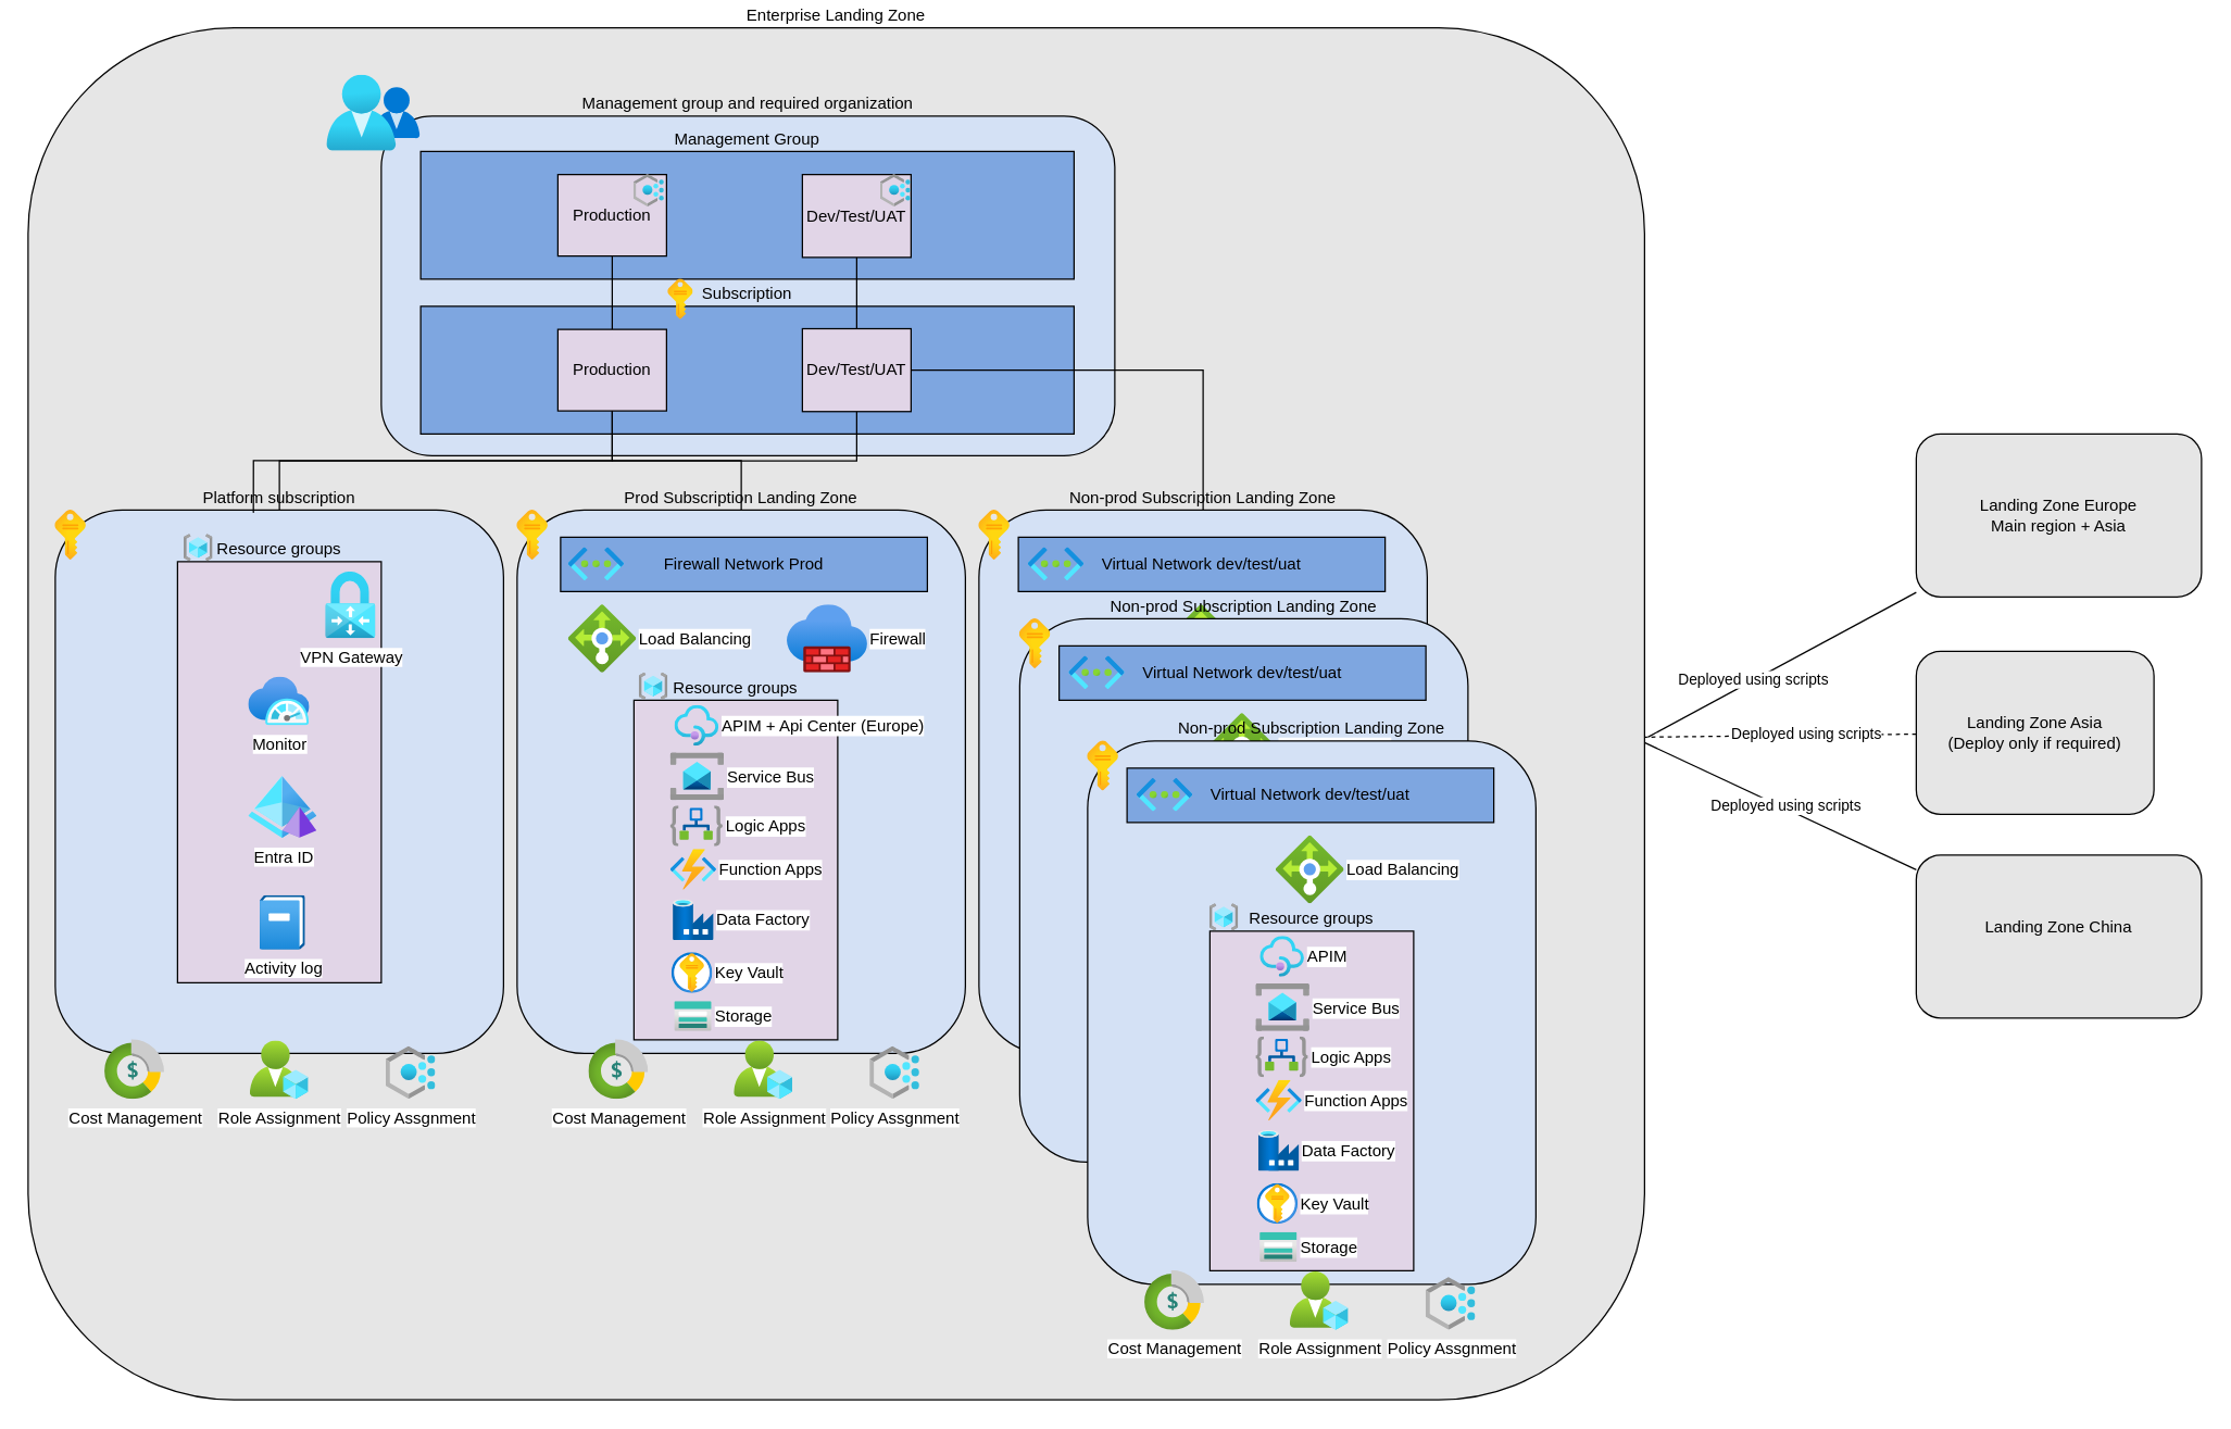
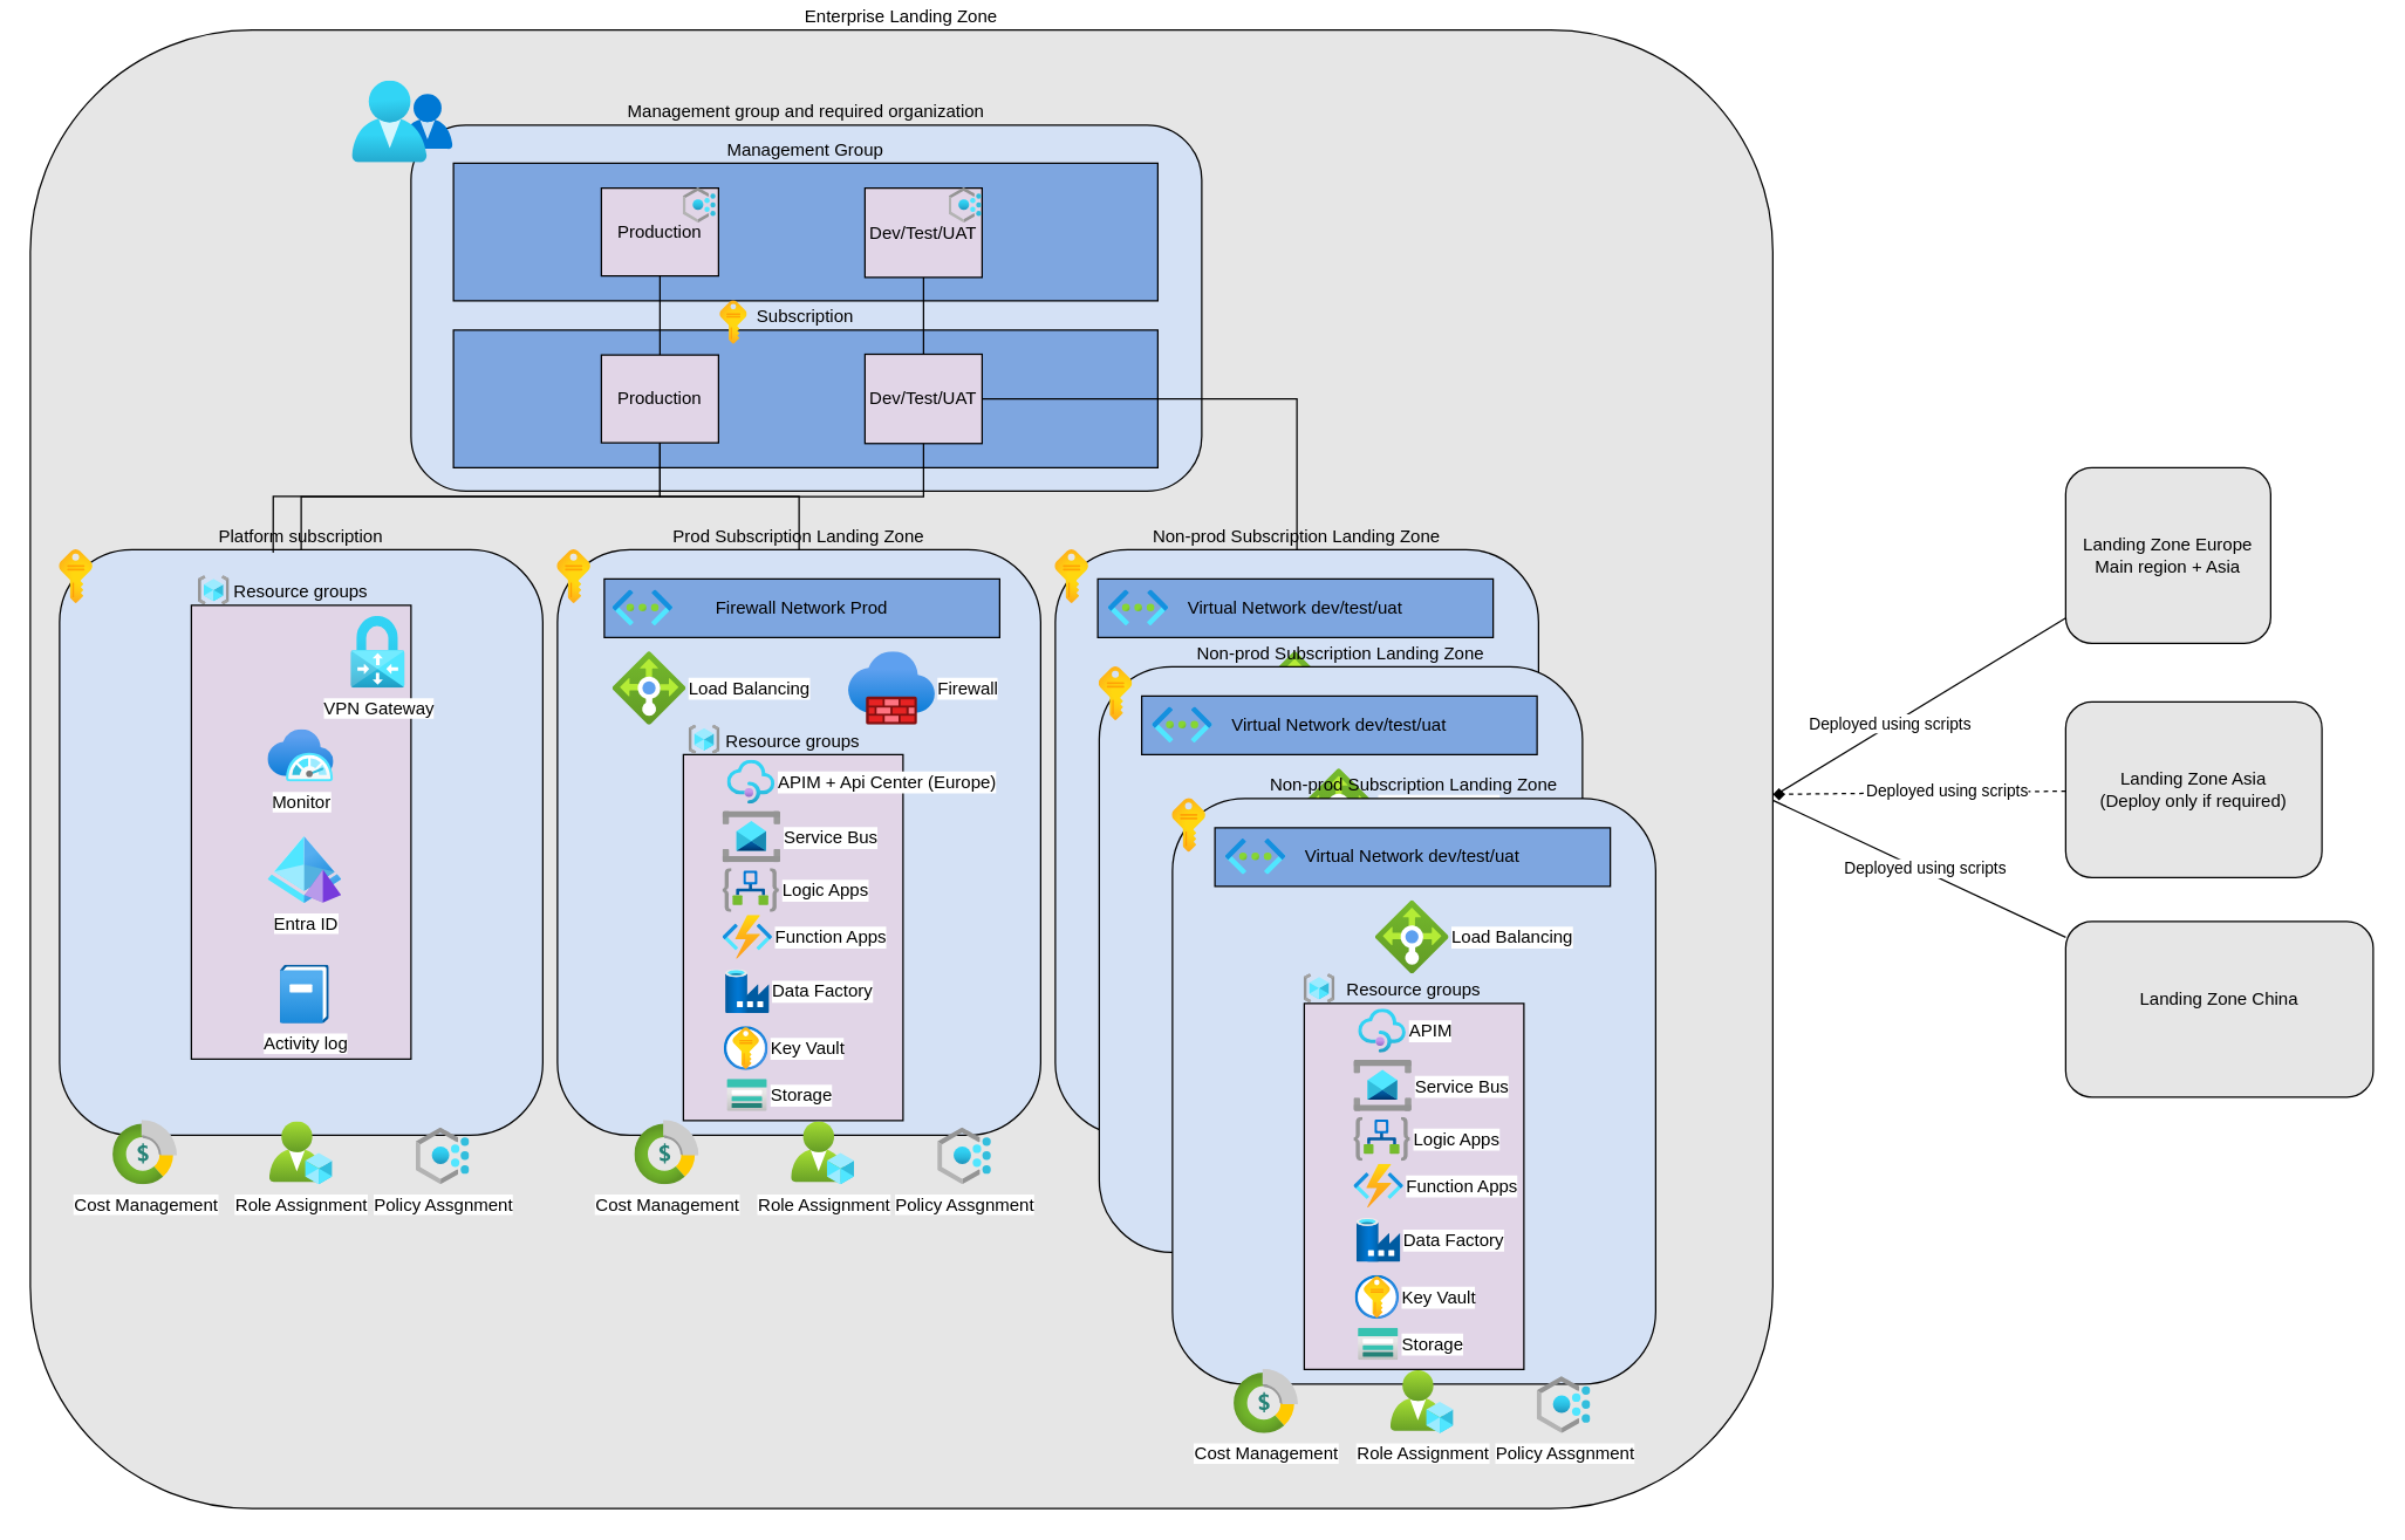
- <mxCell id="100" value="Landing Zone Europe&lt;div&gt;Main region + Asia&lt;/div&gt;" style="rounded=1;whiteSpace=wrap;html=1;fillColor=light-dark(#E6E6E6,var(--ge-dark-color, #121212));" parent="1" vertex="1"><mxGeometry x="1410" y="319" width="210" height="120" as="geometry" /></mxCell>
+ <mxCell id="100" value="Landing Zone Europe&lt;div&gt;Main region + Asia&lt;/div&gt;" style="rounded=1;whiteSpace=wrap;html=1;fillColor=light-dark(#E6E6E6,var(--ge-dark-color, #121212));" parent="1" vertex="1"><mxGeometry x="1410" y="319" width="140" height="120" as="geometry" /></mxCell>
- <mxCell id="106" style="rounded=0;orthogonalLoop=1;jettySize=auto;html=1;endArrow=none;startFill=0;entryX=1;entryY=0.517;entryDx=0;entryDy=0;entryPerimeter=0;dashed=1;" parent="1" source="102" target="2" edge="1"><mxGeometry relative="1" as="geometry"><mxPoint x="1190" y="515" as="targetPoint" /></mxGeometry></mxCell>
+ <mxCell id="106" style="rounded=0;orthogonalLoop=1;jettySize=auto;html=1;endArrow=diamond;startFill=0;entryX=1;entryY=0.517;entryDx=0;entryDy=0;entryPerimeter=0;dashed=1;" parent="1" source="102" target="2" edge="1"><mxGeometry relative="1" as="geometry"><mxPoint x="1190" y="515" as="targetPoint" /></mxGeometry></mxCell>
